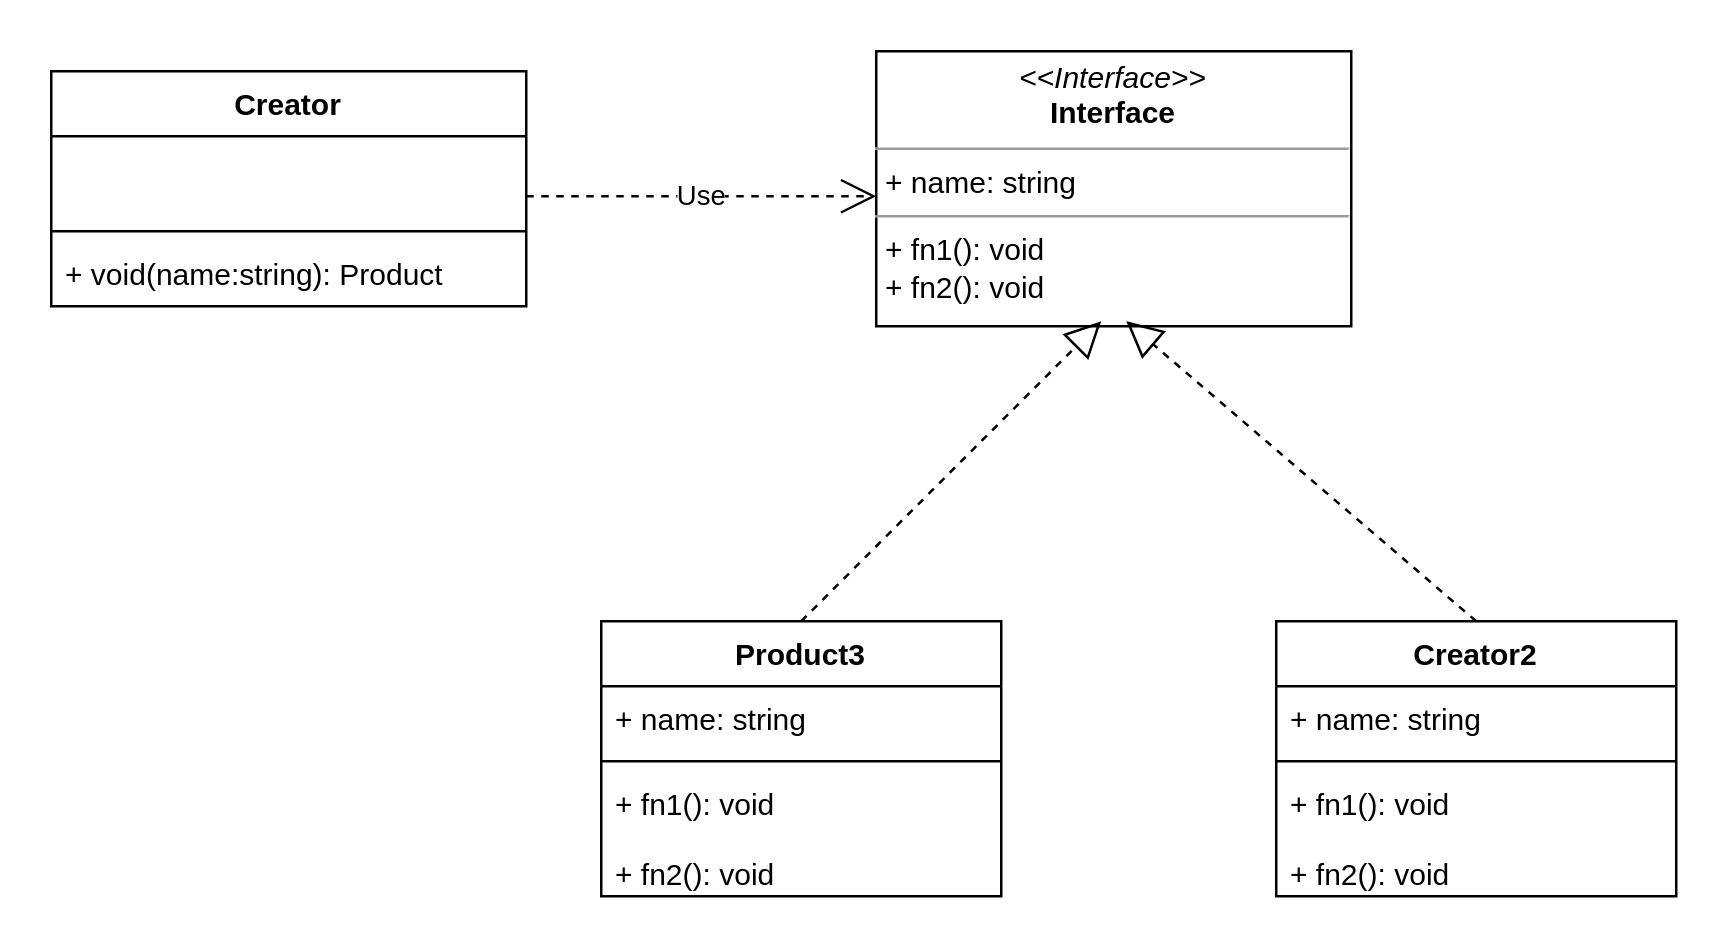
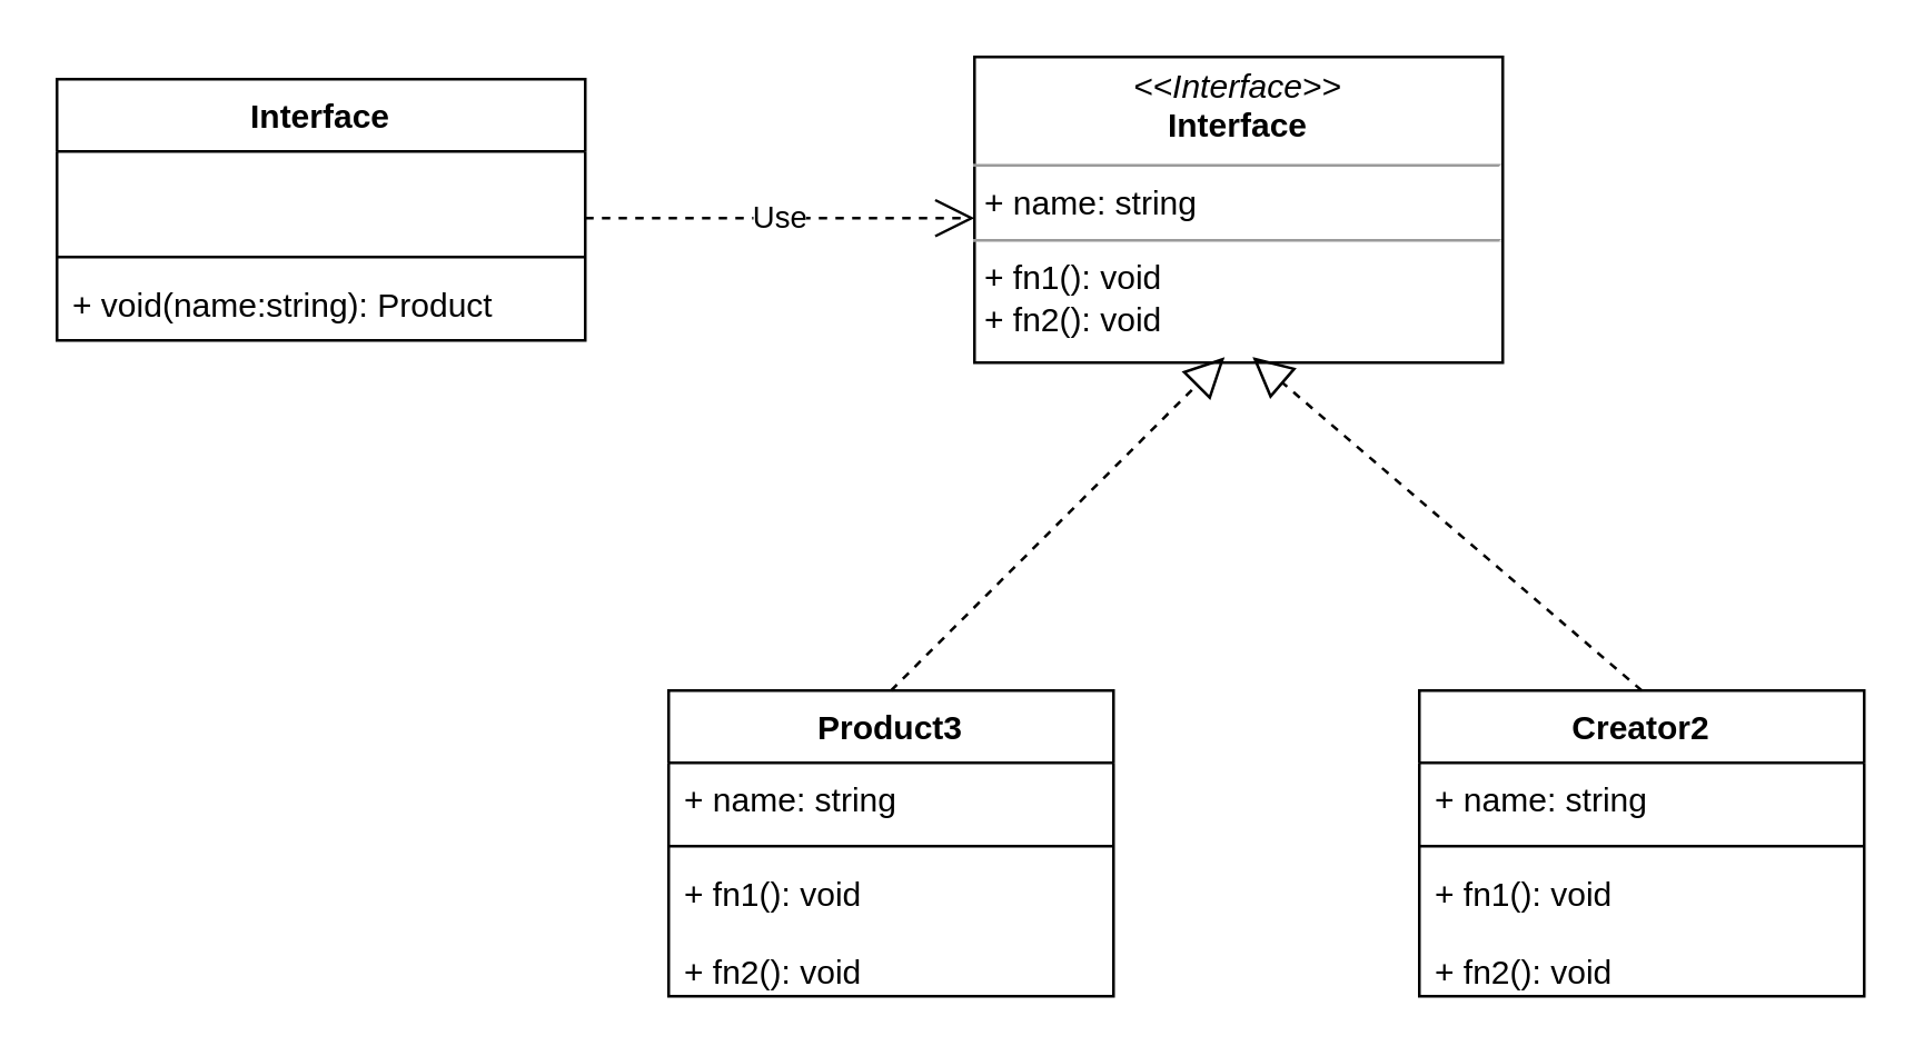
- <mxCell id="2" value="Creator" style="swimlane;fontStyle=1;align=center;verticalAlign=top;childLayout=stackLayout;horizontal=1;startSize=26;horizontalStack=0;resizeParent=1;resizeParentMax=0;resizeLast=0;collapsible=1;marginBottom=0;" parent="1" vertex="1"><mxGeometry x="20" y="28" width="190" height="94" as="geometry"><mxRectangle x="350" y="220" width="80" height="30" as="alternateBounds" /></mxGeometry></mxCell>
+ <mxCell id="2" value="Interface" style="swimlane;fontStyle=1;align=center;verticalAlign=top;childLayout=stackLayout;horizontal=1;startSize=26;horizontalStack=0;resizeParent=1;resizeParentMax=0;resizeLast=0;collapsible=1;marginBottom=0;" parent="1" vertex="1"><mxGeometry x="20" y="28" width="190" height="94" as="geometry"><mxRectangle x="350" y="220" width="80" height="30" as="alternateBounds" /></mxGeometry></mxCell>
